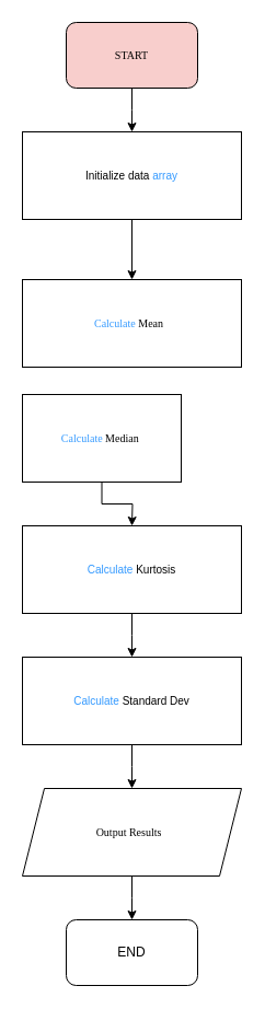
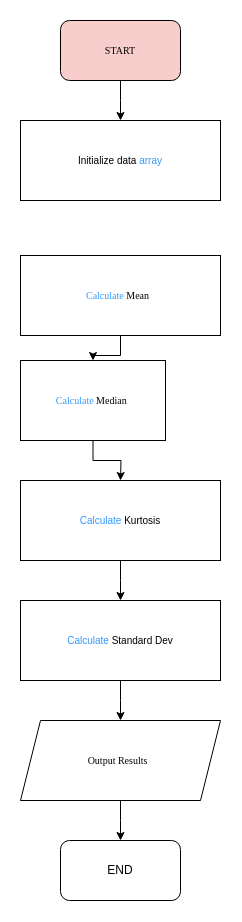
- <mxCell id="4" style="edgeStyle=orthogonalEdgeStyle;rounded=0;orthogonalLoop=1;jettySize=auto;html=1;entryX=0.5;entryY=0;entryDx=0;entryDy=0;" edge="1" parent="1" source="5" target="7"><mxGeometry relative="1" as="geometry" /></mxCell>
+ <mxCell id="6" style="edgeStyle=orthogonalEdgeStyle;rounded=0;orthogonalLoop=1;jettySize=auto;html=1;entryX=0.5;entryY=0;entryDx=0;entryDy=0;" edge="1" parent="1" source="7" target="9"><mxGeometry relative="1" as="geometry" /></mxCell>
